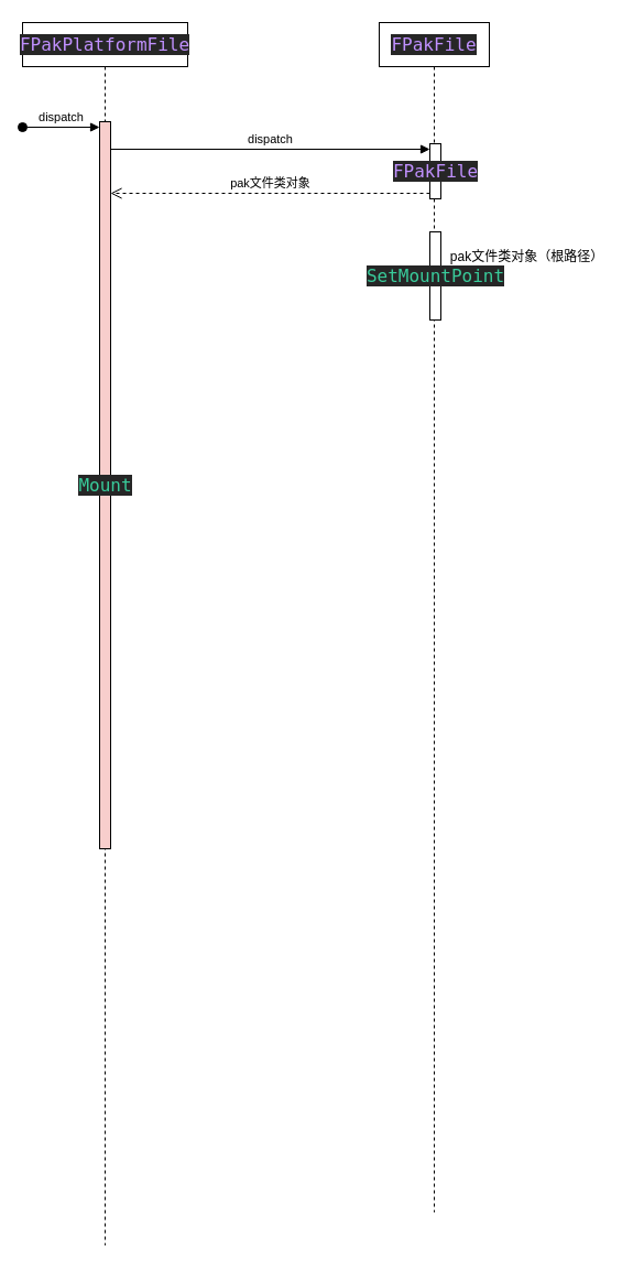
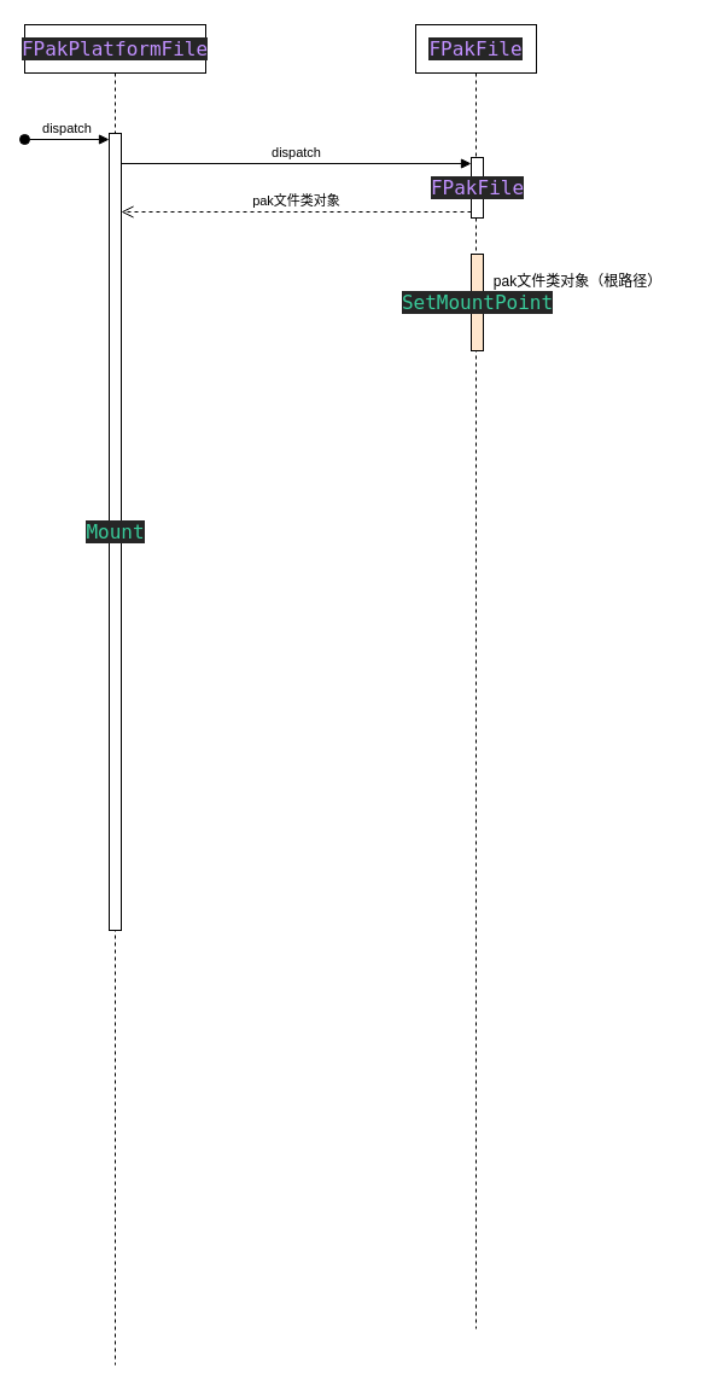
- <mxCell id="7" value="&lt;div style=&quot;background-color:#262626;color:#d0d0d0&quot;&gt;&lt;pre style=&quot;font-family:'JetBrains Mono',monospace;font-size:12.0pt;&quot;&gt;&lt;span style=&quot;color:#39cc9b;&quot;&gt;SetMountPoint&lt;/span&gt;&lt;/pre&gt;&lt;/div&gt;" style="html=1;points=[[0,0,0,0,5],[0,1,0,0,-5],[1,0,0,0,5],[1,1,0,0,-5]];perimeter=orthogonalPerimeter;outlineConnect=0;targetShapes=umlLifeline;portConstraint=eastwest;newEdgeStyle={&quot;curved&quot;:0,&quot;rounded&quot;:0};" vertex="1" parent="5"><mxGeometry x="46" y="190" width="10" height="80" as="geometry" /></mxCell>
+ <mxCell id="7" value="&lt;div style=&quot;background-color:#262626;color:#d0d0d0&quot;&gt;&lt;pre style=&quot;font-family:'JetBrains Mono',monospace;font-size:12.0pt;&quot;&gt;&lt;span style=&quot;color:#39cc9b;&quot;&gt;SetMountPoint&lt;/span&gt;&lt;/pre&gt;&lt;/div&gt;" style="html=1;points=[[0,0,0,0,5],[0,1,0,0,-5],[1,0,0,0,5],[1,1,0,0,-5]];perimeter=orthogonalPerimeter;outlineConnect=0;targetShapes=umlLifeline;portConstraint=eastwest;newEdgeStyle={&quot;curved&quot;:0,&quot;rounded&quot;:0};fillColor=#ffe6cc;" vertex="1" parent="5"><mxGeometry x="46" y="190" width="10" height="80" as="geometry" /></mxCell>
- <mxCell id="3" value="&lt;div style=&quot;background-color:#262626;color:#d0d0d0&quot;&gt;&lt;pre style=&quot;font-family:'JetBrains Mono',monospace;font-size:12.0pt;&quot;&gt;&lt;span style=&quot;color:#39cc9b;&quot;&gt;Mount&lt;/span&gt;&lt;/pre&gt;&lt;/div&gt;" style="html=1;points=[[0,0,0,0,5],[0,1,0,0,-5],[1,0,0,0,5],[1,1,0,0,-5]];perimeter=orthogonalPerimeter;outlineConnect=0;targetShapes=umlLifeline;portConstraint=eastwest;newEdgeStyle={&quot;curved&quot;:0,&quot;rounded&quot;:0};fillColor=#f8cecc;" parent="2" vertex="1"><mxGeometry x="70" y="90" width="10" height="660" as="geometry" /></mxCell>
+ <mxCell id="3" value="&lt;div style=&quot;background-color:#262626;color:#d0d0d0&quot;&gt;&lt;pre style=&quot;font-family:'JetBrains Mono',monospace;font-size:12.0pt;&quot;&gt;&lt;span style=&quot;color:#39cc9b;&quot;&gt;Mount&lt;/span&gt;&lt;/pre&gt;&lt;/div&gt;" style="html=1;points=[[0,0,0,0,5],[0,1,0,0,-5],[1,0,0,0,5],[1,1,0,0,-5]];perimeter=orthogonalPerimeter;outlineConnect=0;targetShapes=umlLifeline;portConstraint=eastwest;newEdgeStyle={&quot;curved&quot;:0,&quot;rounded&quot;:0};" parent="2" vertex="1"><mxGeometry x="70" y="90" width="10" height="660" as="geometry" /></mxCell>
